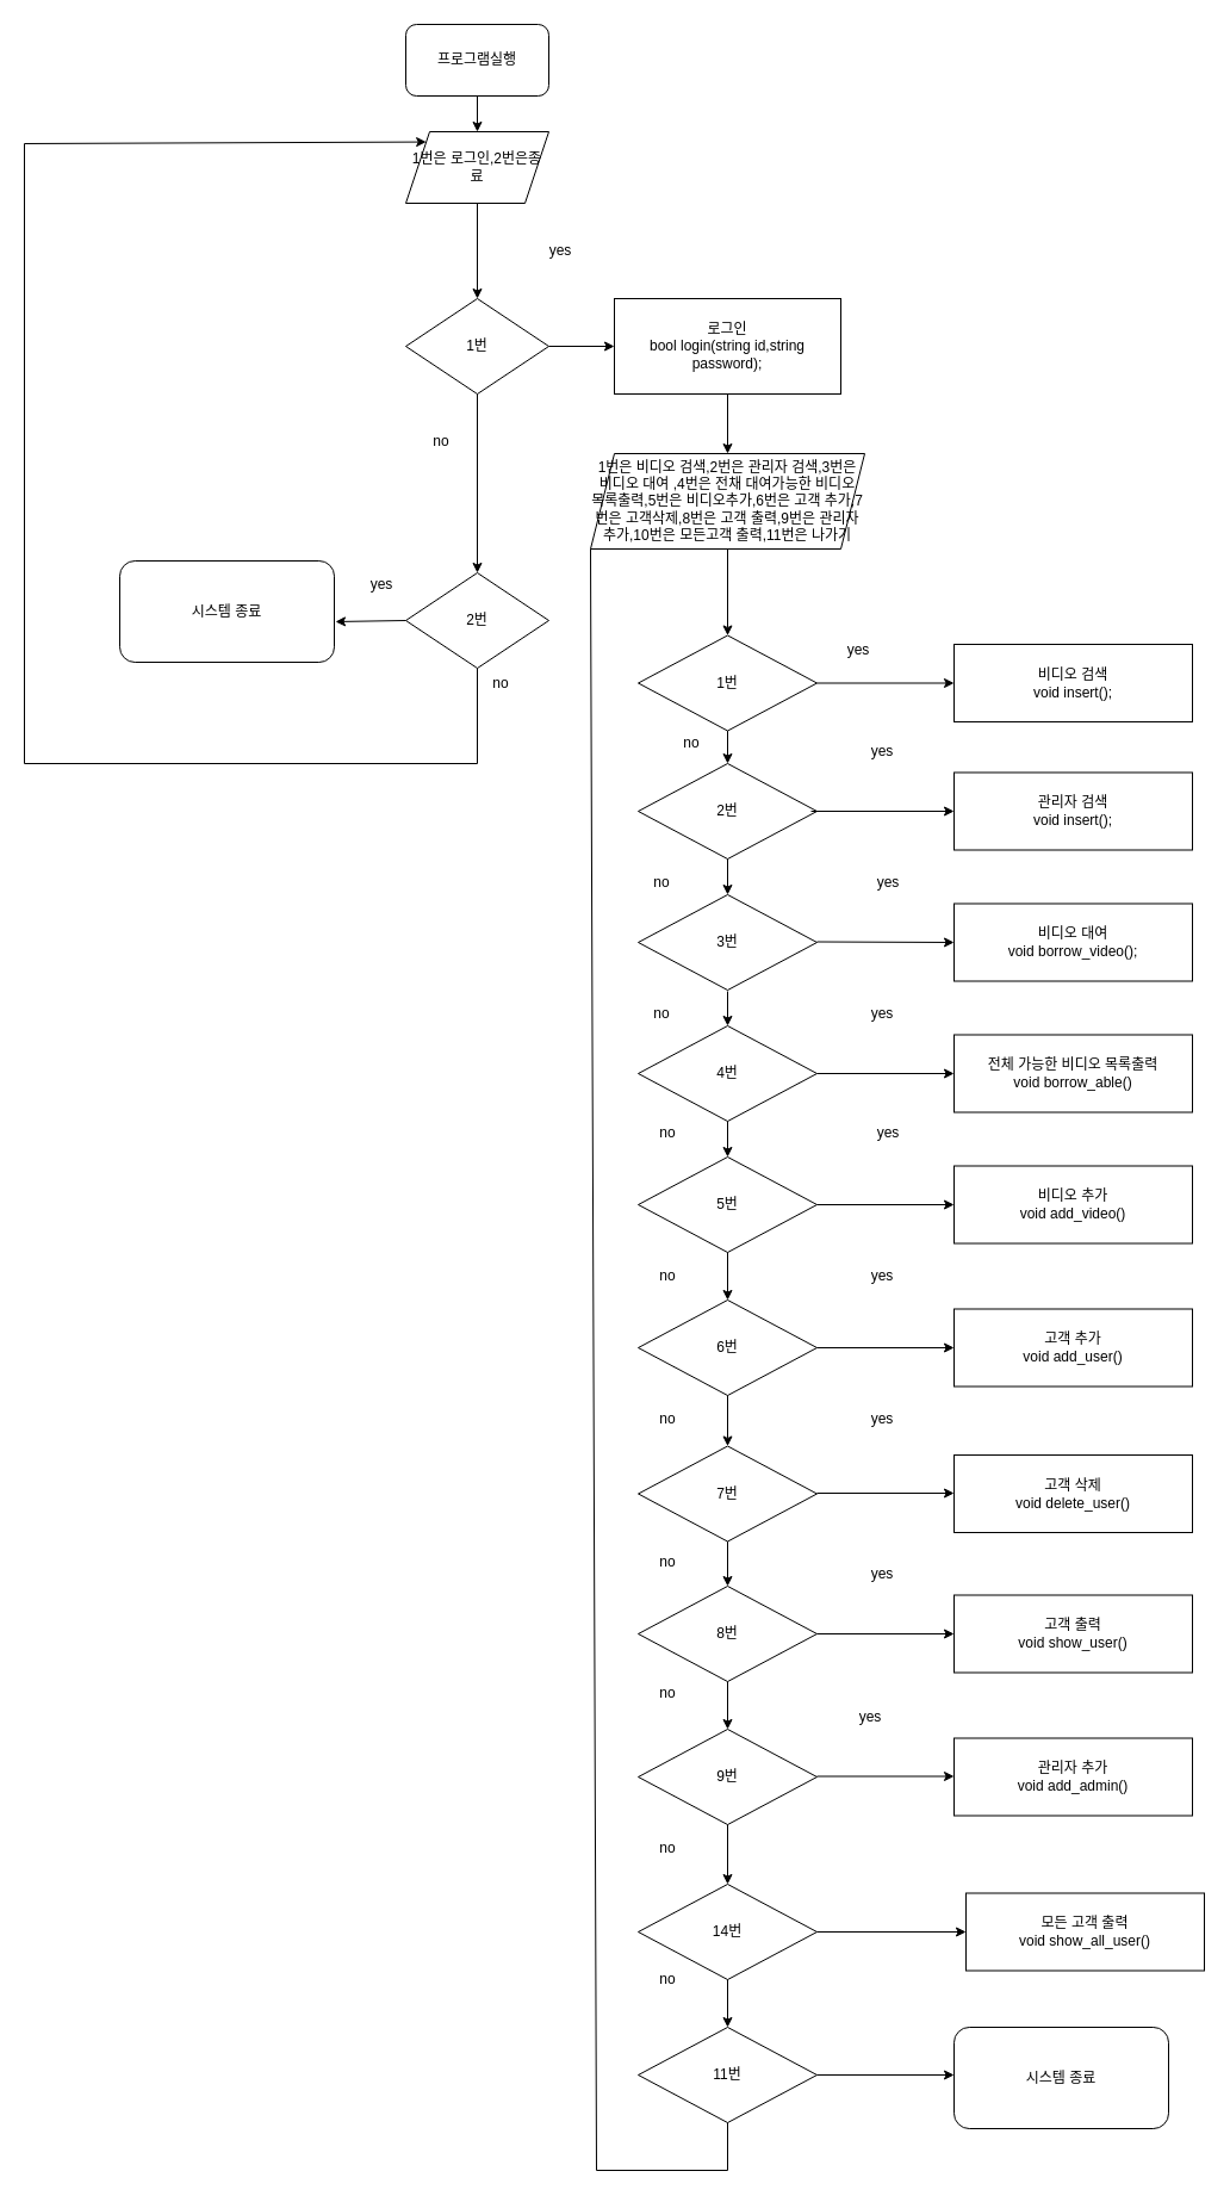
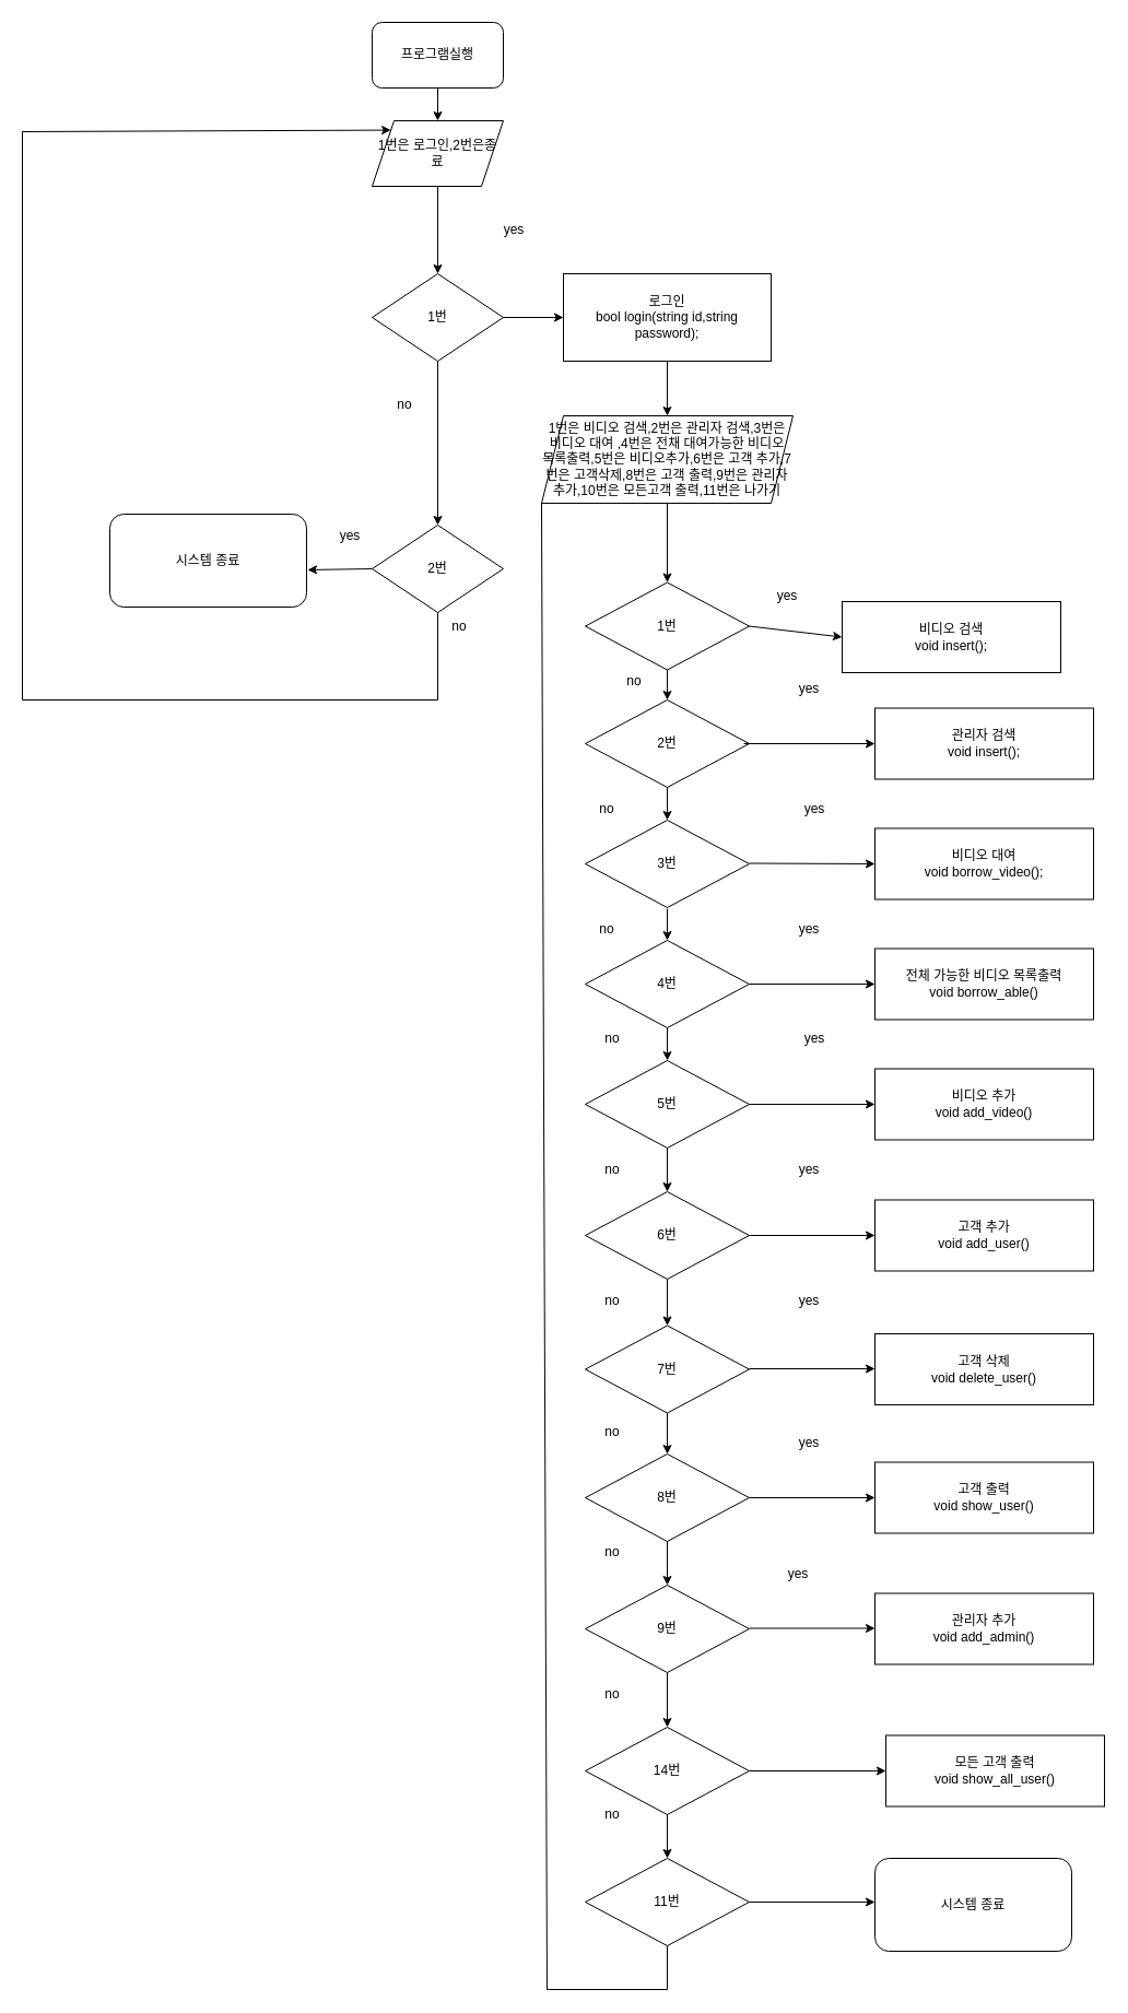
- <mxCell id="24" value="비디오 검색&lt;br&gt;void insert();" style="rounded=0;whiteSpace=wrap;html=1;" parent="1" vertex="1"><mxGeometry x="800" y="540" width="200" height="65" as="geometry" /></mxCell>
+ <mxCell id="24" value="비디오 검색&lt;br&gt;void insert();" style="rounded=0;whiteSpace=wrap;html=1;" parent="1" vertex="1"><mxGeometry x="770" y="550" width="200" height="65" as="geometry" /></mxCell>
